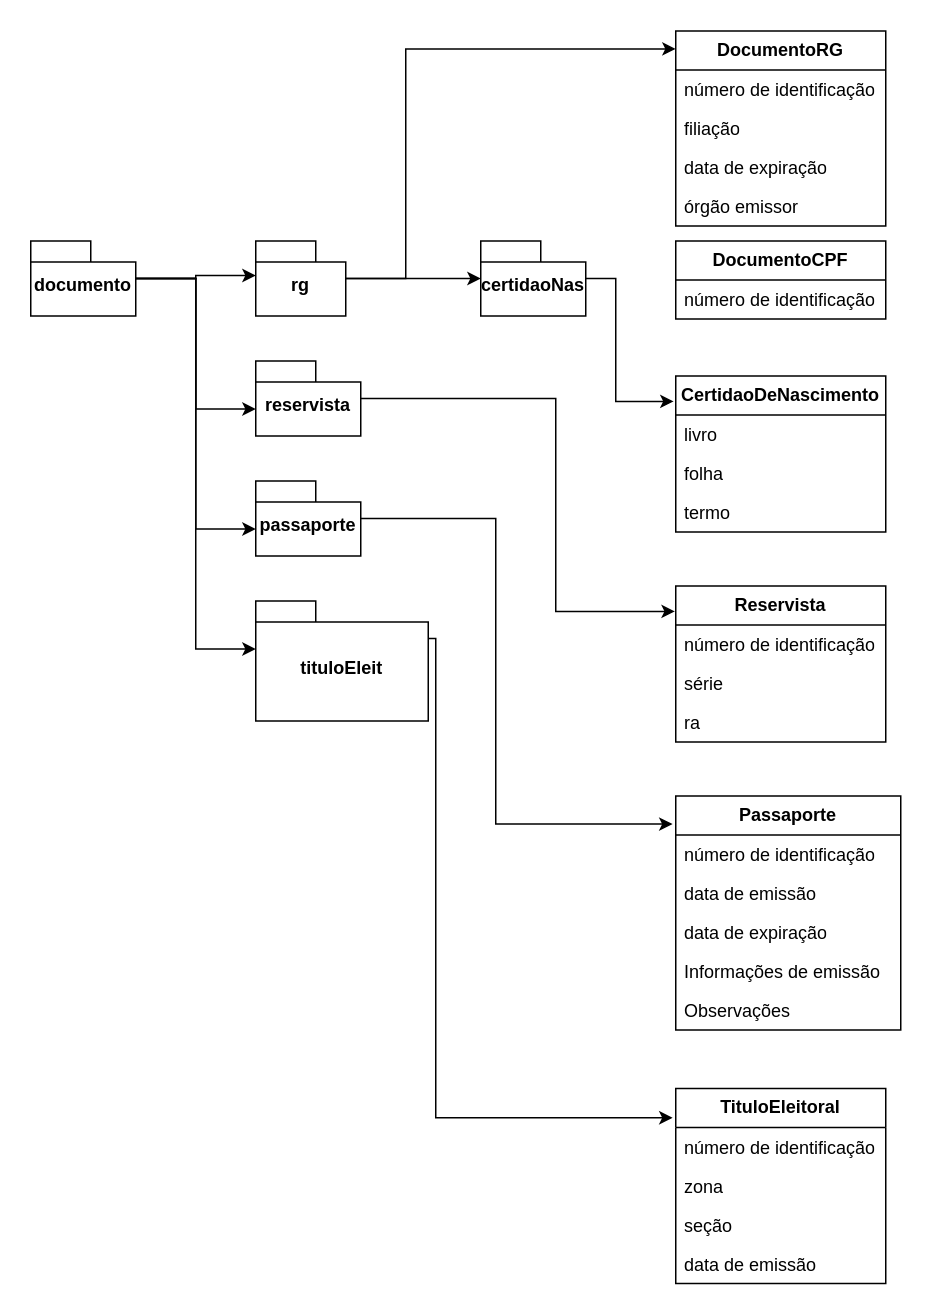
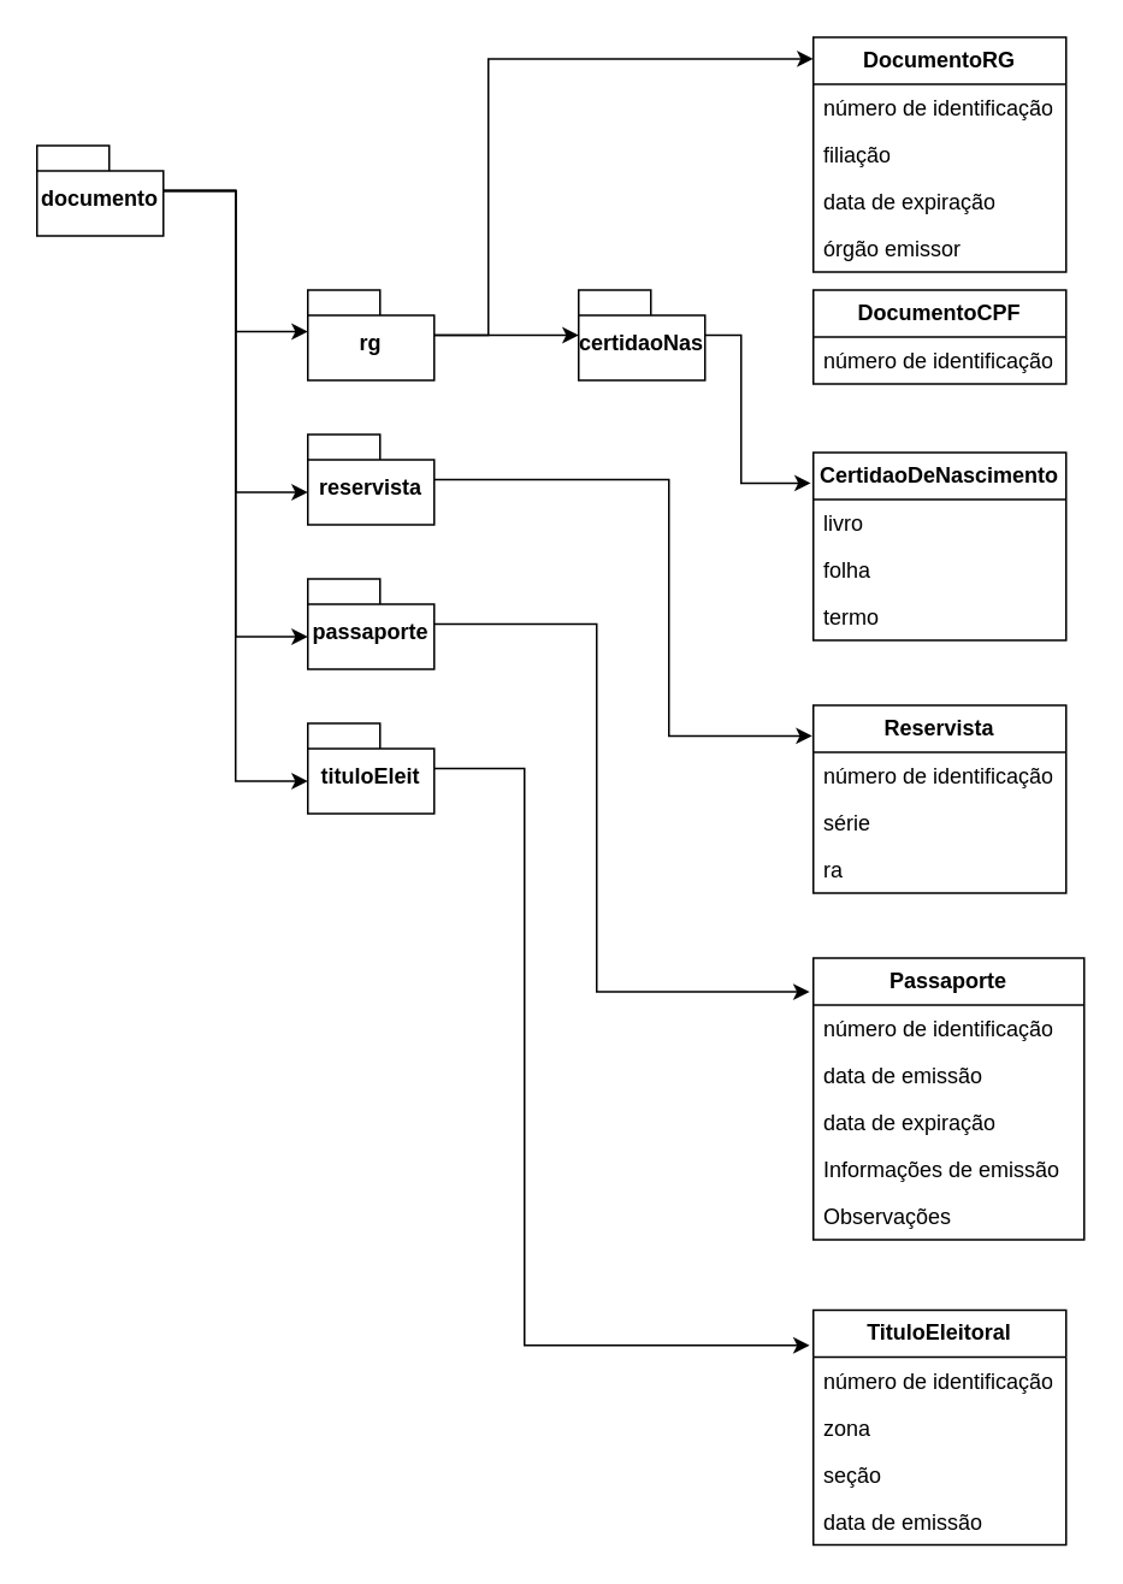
- <mxCell id="7" value="documento" style="shape=folder;fontStyle=1;spacingTop=10;tabWidth=40;tabHeight=14;tabPosition=left;html=1;whiteSpace=wrap;" parent="1" vertex="1"><mxGeometry x="20" y="160" width="70" height="50" as="geometry" /></mxCell>
+ <mxCell id="7" value="documento" style="shape=folder;fontStyle=1;spacingTop=10;tabWidth=40;tabHeight=14;tabPosition=left;html=1;whiteSpace=wrap;" parent="1" vertex="1"><mxGeometry x="20" y="80" width="70" height="50" as="geometry" /></mxCell>
- <mxCell id="30" value="rg" style="shape=folder;fontStyle=1;spacingTop=10;tabWidth=40;tabHeight=14;tabPosition=left;html=1;whiteSpace=wrap;" vertex="1" parent="1"><mxGeometry x="170" y="160" width="60" height="50" as="geometry" /></mxCell>
+ <mxCell id="30" value="rg" style="shape=folder;fontStyle=1;spacingTop=10;tabWidth=40;tabHeight=14;tabPosition=left;html=1;whiteSpace=wrap;" vertex="1" parent="1"><mxGeometry x="170" y="160" width="70" height="50" as="geometry" /></mxCell>
- <mxCell id="33" value="tituloEleit" style="shape=folder;fontStyle=1;spacingTop=10;tabWidth=40;tabHeight=14;tabPosition=left;html=1;whiteSpace=wrap;" vertex="1" parent="1"><mxGeometry x="170" y="400" width="115" height="80" as="geometry" /></mxCell>
+ <mxCell id="33" value="tituloEleit" style="shape=folder;fontStyle=1;spacingTop=10;tabWidth=40;tabHeight=14;tabPosition=left;html=1;whiteSpace=wrap;" vertex="1" parent="1"><mxGeometry x="170" y="400" width="70" height="50" as="geometry" /></mxCell>
